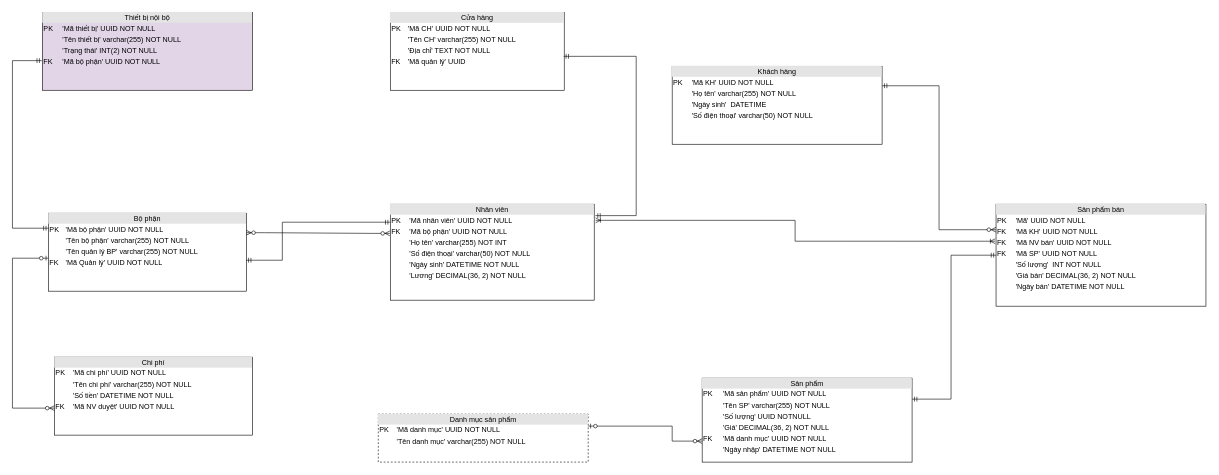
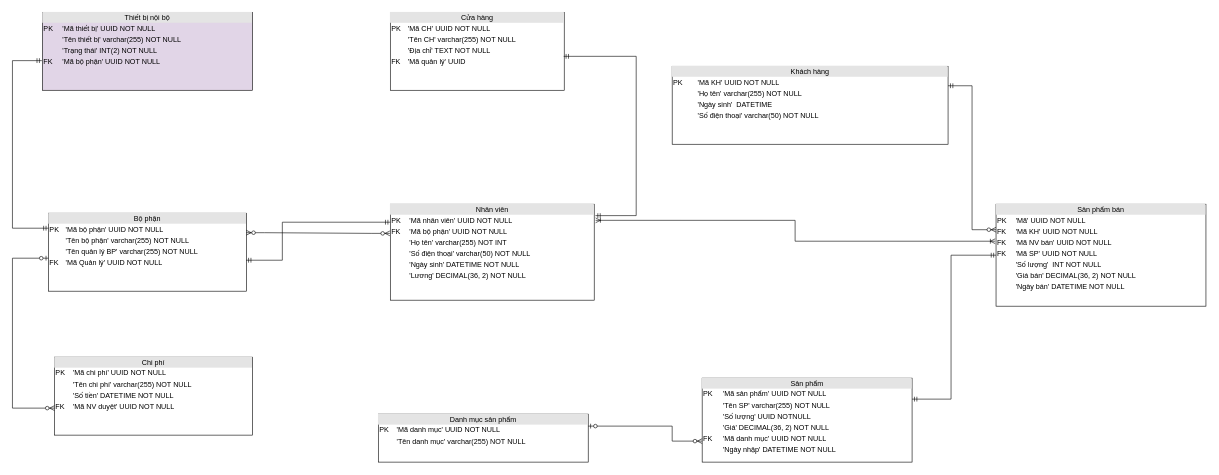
- <mxCell id="4" value="&lt;div style=&quot;text-align: center ; box-sizing: border-box ; width: 100% ; background: rgb(228 , 228 , 228) ; padding: 2px&quot;&gt;Khách hàng&lt;/div&gt;&lt;table style=&quot;width: 100% ; font-size: 1em&quot; cellpadding=&quot;2&quot; cellspacing=&quot;0&quot;&gt;&lt;tbody&gt;&lt;tr&gt;&lt;td&gt;PK&lt;/td&gt;&lt;td&gt;'Mã KH' UUID NOT NULL&lt;/td&gt;&lt;/tr&gt;&lt;tr&gt;&lt;td&gt;&lt;span&gt; &lt;/span&gt;&lt;br&gt;&lt;/td&gt;&lt;td&gt;'Họ tên' varchar(255) NOT NULL&amp;nbsp;&lt;/td&gt;&lt;/tr&gt;&lt;tr&gt;&lt;td&gt;&lt;br&gt;&lt;/td&gt;&lt;td&gt;'Ngày sinh'&amp;nbsp; DATETIME&lt;br&gt;&lt;/td&gt;&lt;/tr&gt;&lt;tr&gt;&lt;td&gt;&lt;br&gt;&lt;/td&gt;&lt;td&gt;'Số điện thoại' varchar(50) NOT NULL&lt;/td&gt;&lt;/tr&gt;&lt;/tbody&gt;&lt;/table&gt;" style="verticalAlign=top;align=left;overflow=fill;html=1;strokeColor=default;" parent="1" vertex="1"><mxGeometry x="1120" y="110" width="350" height="130" as="geometry" /></mxCell>
+ <mxCell id="4" value="&lt;div style=&quot;text-align: center ; box-sizing: border-box ; width: 100% ; background: rgb(228 , 228 , 228) ; padding: 2px&quot;&gt;Khách hàng&lt;/div&gt;&lt;table style=&quot;width: 100% ; font-size: 1em&quot; cellpadding=&quot;2&quot; cellspacing=&quot;0&quot;&gt;&lt;tbody&gt;&lt;tr&gt;&lt;td&gt;PK&lt;/td&gt;&lt;td&gt;'Mã KH' UUID NOT NULL&lt;/td&gt;&lt;/tr&gt;&lt;tr&gt;&lt;td&gt;&lt;span&gt; &lt;/span&gt;&lt;br&gt;&lt;/td&gt;&lt;td&gt;'Họ tên' varchar(255) NOT NULL&amp;nbsp;&lt;/td&gt;&lt;/tr&gt;&lt;tr&gt;&lt;td&gt;&lt;br&gt;&lt;/td&gt;&lt;td&gt;'Ngày sinh'&amp;nbsp; DATETIME&lt;br&gt;&lt;/td&gt;&lt;/tr&gt;&lt;tr&gt;&lt;td&gt;&lt;br&gt;&lt;/td&gt;&lt;td&gt;'Số điện thoại' varchar(50) NOT NULL&lt;/td&gt;&lt;/tr&gt;&lt;/tbody&gt;&lt;/table&gt;" style="verticalAlign=top;align=left;overflow=fill;html=1;strokeColor=default;" parent="1" vertex="1"><mxGeometry x="1120" y="110" width="460" height="130" as="geometry" /></mxCell>
- <mxCell id="9" value="&lt;div style=&quot;text-align: center ; box-sizing: border-box ; width: 100% ; background: rgb(228 , 228 , 228) ; padding: 2px&quot;&gt;Danh mục sản phẩm&lt;/div&gt;&lt;table style=&quot;width: 100% ; font-size: 1em&quot; cellpadding=&quot;2&quot; cellspacing=&quot;0&quot;&gt;&lt;tbody&gt;&lt;tr&gt;&lt;td&gt;PK&lt;/td&gt;&lt;td&gt;'Mã danh mục' UUID NOT NULL&lt;/td&gt;&lt;/tr&gt;&lt;tr&gt;&lt;td&gt;&lt;span&gt; &lt;/span&gt;&lt;br&gt;&lt;/td&gt;&lt;td&gt;'Tên danh mục' varchar(255) NOT NULL&amp;nbsp;&lt;/td&gt;&lt;/tr&gt;&lt;/tbody&gt;&lt;/table&gt;" style="verticalAlign=top;align=left;overflow=fill;html=1;strokeColor=default;dashed=1;" parent="1" vertex="1"><mxGeometry x="630" y="690" width="350" height="80" as="geometry" /></mxCell>
+ <mxCell id="9" value="&lt;div style=&quot;text-align: center ; box-sizing: border-box ; width: 100% ; background: rgb(228 , 228 , 228) ; padding: 2px&quot;&gt;Danh mục sản phẩm&lt;/div&gt;&lt;table style=&quot;width: 100% ; font-size: 1em&quot; cellpadding=&quot;2&quot; cellspacing=&quot;0&quot;&gt;&lt;tbody&gt;&lt;tr&gt;&lt;td&gt;PK&lt;/td&gt;&lt;td&gt;'Mã danh mục' UUID NOT NULL&lt;/td&gt;&lt;/tr&gt;&lt;tr&gt;&lt;td&gt;&lt;span&gt; &lt;/span&gt;&lt;br&gt;&lt;/td&gt;&lt;td&gt;'Tên danh mục' varchar(255) NOT NULL&amp;nbsp;&lt;/td&gt;&lt;/tr&gt;&lt;/tbody&gt;&lt;/table&gt;" style="verticalAlign=top;align=left;overflow=fill;html=1;strokeColor=default;" parent="1" vertex="1"><mxGeometry x="630" y="690" width="350" height="80" as="geometry" /></mxCell>
